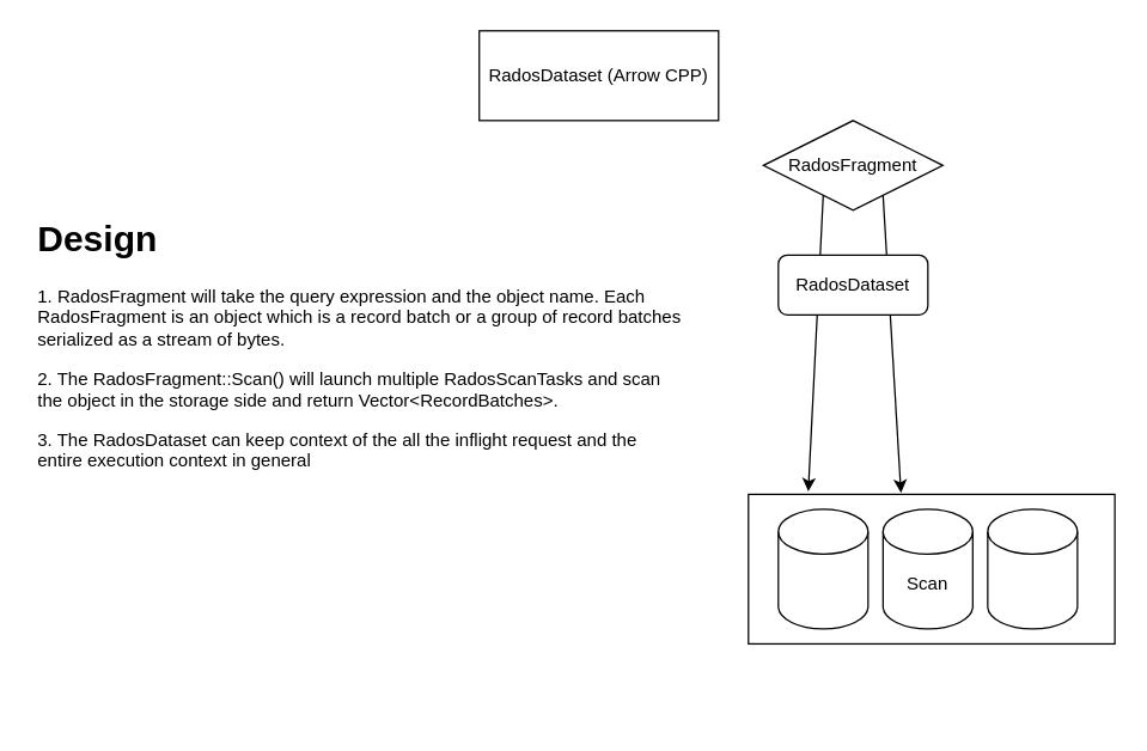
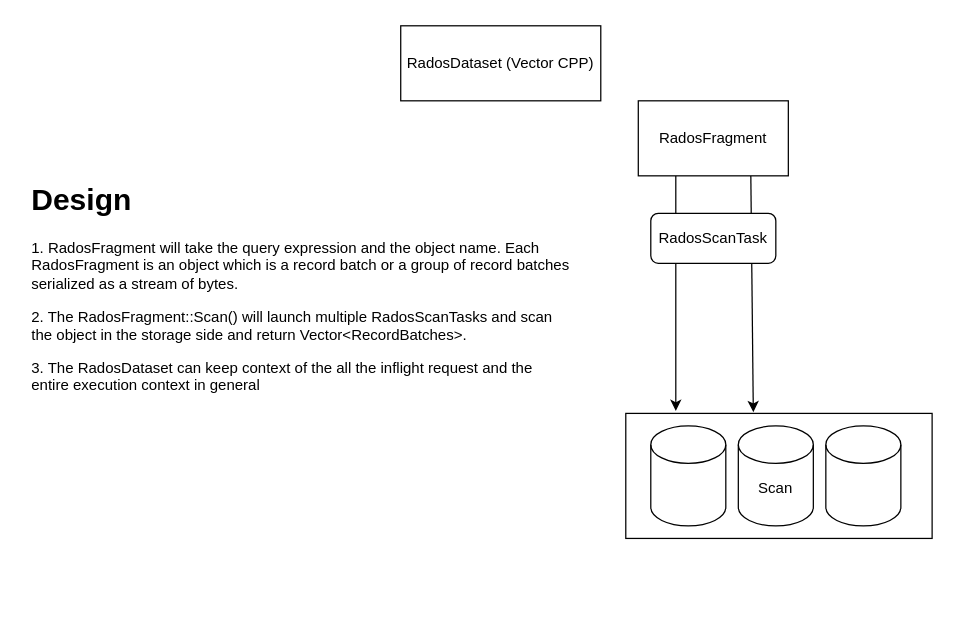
- <mxCell id="6" value="RadosDataset (Arrow CPP)" style="rounded=0;whiteSpace=wrap;html=1;" vertex="1" parent="1"><mxGeometry x="320" y="20" width="160" height="60" as="geometry" /></mxCell>
+ <mxCell id="6" value="RadosDataset (Vector CPP)" style="rounded=0;whiteSpace=wrap;html=1;" vertex="1" parent="1"><mxGeometry x="320" y="20" width="160" height="60" as="geometry" /></mxCell>
- <mxCell id="7" value="RadosFragment" style="rhombus;whiteSpace=wrap;html=1;" vertex="1" parent="1"><mxGeometry x="510" y="80" width="120" height="60" as="geometry" /></mxCell>
+ <mxCell id="7" value="RadosFragment" style="rounded=0;whiteSpace=wrap;html=1;" vertex="1" parent="1"><mxGeometry x="510" y="80" width="120" height="60" as="geometry" /></mxCell>
- <mxCell id="12" value="RadosDataset" style="text;html=1;strokeColor=none;fillColor=none;align=center;verticalAlign=middle;whiteSpace=wrap;rounded=0;" vertex="1" parent="1"><mxGeometry x="550" y="180" width="40" height="20" as="geometry" /></mxCell>
+ <mxCell id="12" value="RadosScanTask" style="text;html=1;strokeColor=none;fillColor=none;align=center;verticalAlign=middle;whiteSpace=wrap;rounded=0;" vertex="1" parent="1"><mxGeometry x="550" y="180" width="40" height="20" as="geometry" /></mxCell>
